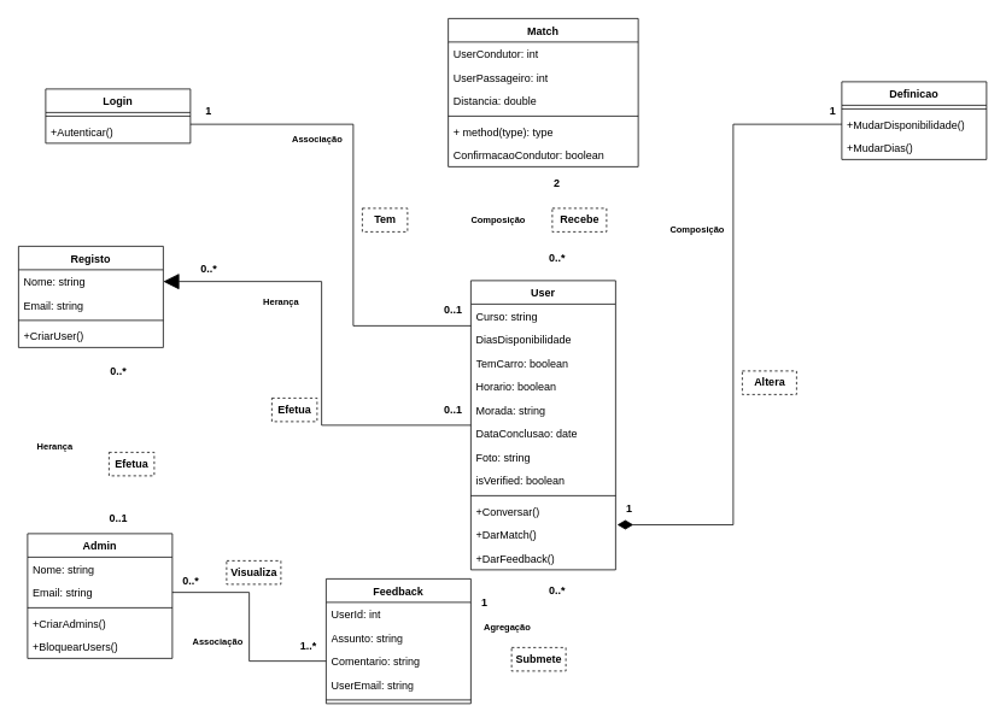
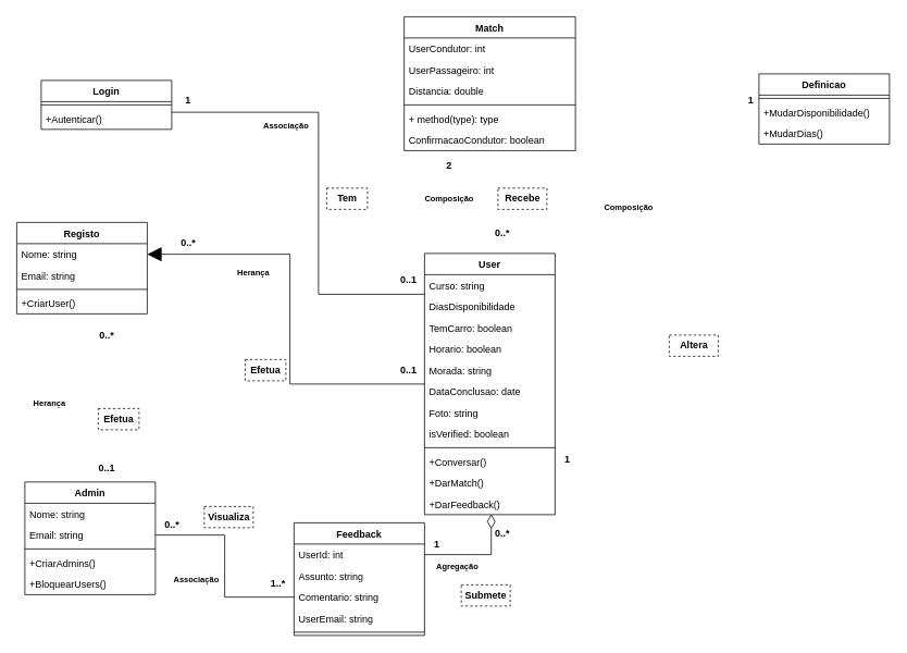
- <mxCell id="68" value="2" style="text;align=center;fontStyle=1;verticalAlign=middle;spacingLeft=3;spacingRight=3;strokeColor=none;rotatable=0;points=[[0,0.5],[1,0.5]];portConstraint=eastwest;html=1;" vertex="1" parent="1"><mxGeometry x="575" y="190" width="80" height="26" as="geometry" /></mxCell>
+ <mxCell id="68" value="2" style="text;align=center;fontStyle=1;verticalAlign=middle;spacingLeft=3;spacingRight=3;strokeColor=none;rotatable=0;points=[[0,0.5],[1,0.5]];portConstraint=eastwest;html=1;" vertex="1" parent="1"><mxGeometry x="510" y="190" width="80" height="26" as="geometry" /></mxCell>
- <mxCell id="50" style="edgeStyle=orthogonalEdgeStyle;rounded=0;orthogonalLoop=1;jettySize=auto;html=1;exitX=0;exitY=0.5;exitDx=0;exitDy=0;entryX=1.011;entryY=0.084;entryDx=0;entryDy=0;entryPerimeter=0;endArrow=diamondThin;endFill=1;endSize=15;" edge="1" parent="1" source="48" target="22"><mxGeometry relative="1" as="geometry" /></mxCell>
+ <mxCell id="37" style="rounded=0;orthogonalLoop=1;jettySize=auto;html=1;exitX=1;exitY=0.5;exitDx=0;exitDy=0;endArrow=diamondThin;endFill=0;strokeWidth=1;jumpSize=10;endSize=15;edgeStyle=orthogonalEdgeStyle;entryX=0.511;entryY=0.98;entryDx=0;entryDy=0;entryPerimeter=0;" edge="1" parent="1" source="32" target="23"><mxGeometry relative="1" as="geometry" /></mxCell>
